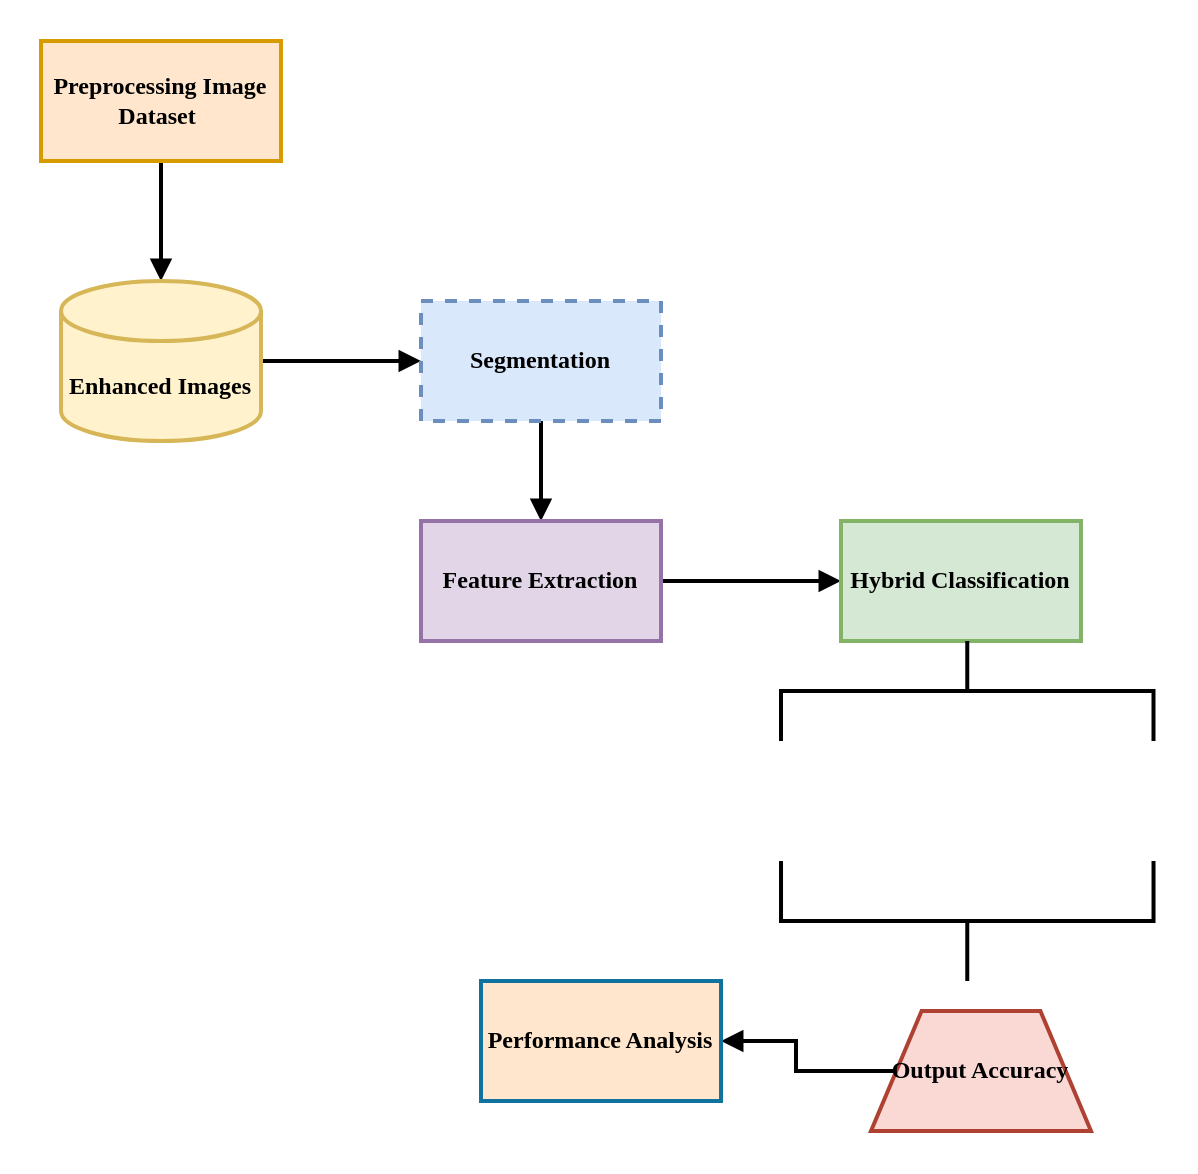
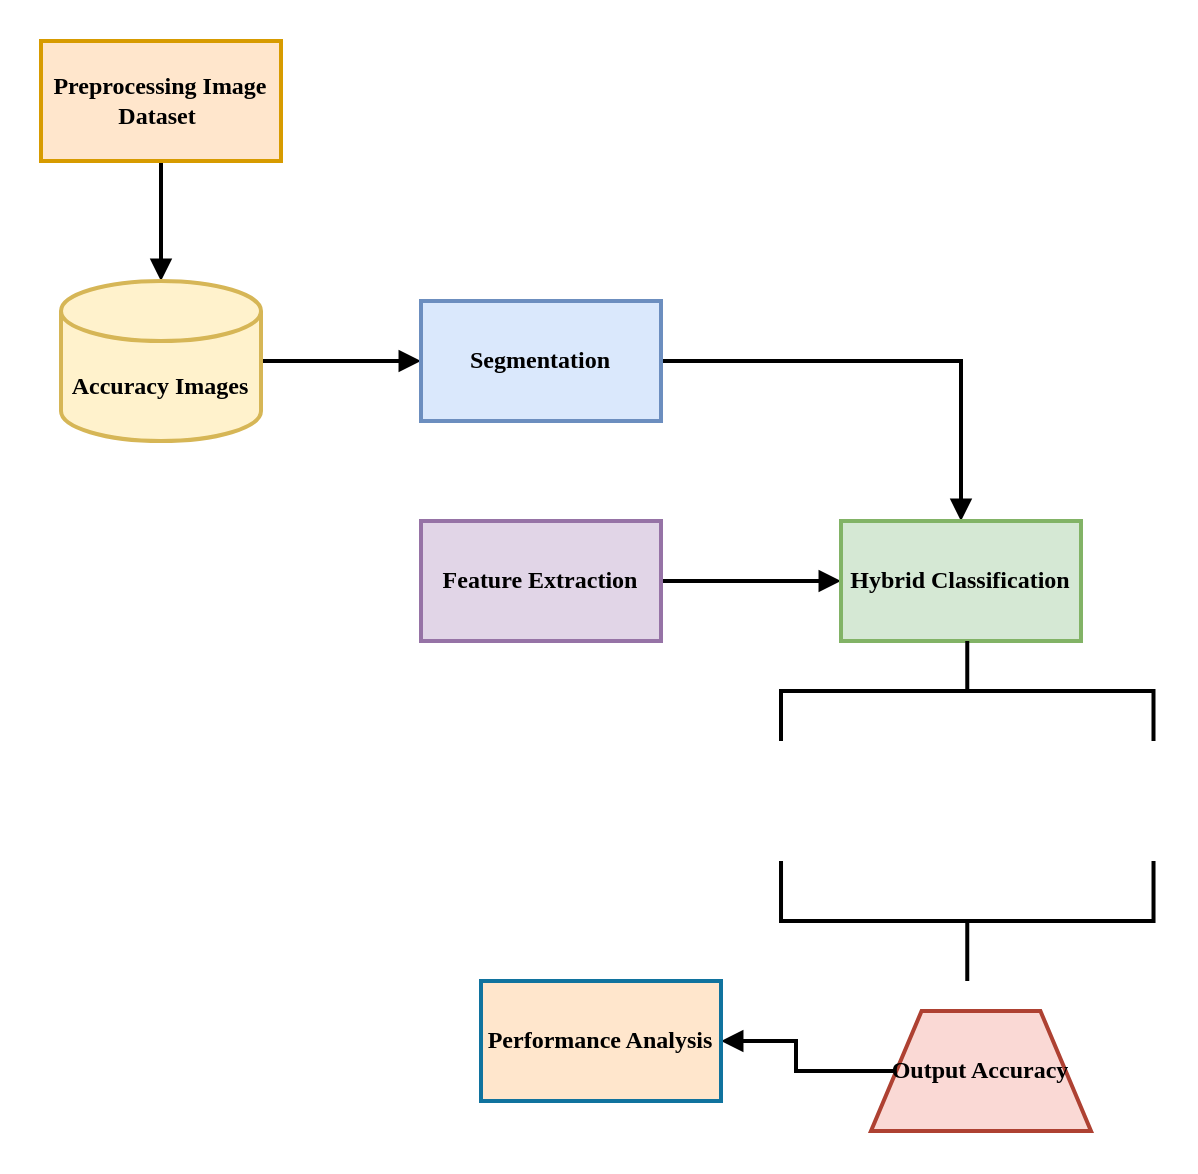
- <mxCell id="7" value="&lt;font face=&quot;Verdana&quot;&gt;&lt;b&gt;Segmentation&lt;/b&gt;&lt;/font&gt;" style="rounded=0;whiteSpace=wrap;html=1;hachureGap=4;fontFamily=Architects Daughter;fontSource=https%3A%2F%2Ffonts.googleapis.com%2Fcss%3Ffamily%3DArchitects%2BDaughter;fillColor=#dae8fc;strokeColor=#6c8ebf;strokeWidth=2;dashed=1;" vertex="1" parent="1"><mxGeometry x="210" y="150" width="120" height="60" as="geometry" /></mxCell>
+ <mxCell id="7" value="&lt;font face=&quot;Verdana&quot;&gt;&lt;b&gt;Segmentation&lt;/b&gt;&lt;/font&gt;" style="rounded=0;whiteSpace=wrap;html=1;hachureGap=4;fontFamily=Architects Daughter;fontSource=https%3A%2F%2Ffonts.googleapis.com%2Fcss%3Ffamily%3DArchitects%2BDaughter;fillColor=#dae8fc;strokeColor=#6c8ebf;strokeWidth=2;" vertex="1" parent="1"><mxGeometry x="210" y="150" width="120" height="60" as="geometry" /></mxCell>
- <mxCell id="5" value="&lt;font size=&quot;1&quot; face=&quot;Verdana&quot;&gt;&lt;b style=&quot;font-size: 12px;&quot;&gt;Enhanced Images&lt;/b&gt;&lt;/font&gt;" style="shape=cylinder3;whiteSpace=wrap;html=1;boundedLbl=1;backgroundOutline=1;size=15;hachureGap=4;fontFamily=Architects Daughter;fontSource=https%3A%2F%2Ffonts.googleapis.com%2Fcss%3Ffamily%3DArchitects%2BDaughter;fillColor=#fff2cc;strokeColor=#d6b656;strokeWidth=2;" vertex="1" parent="1"><mxGeometry x="30" y="140" width="100" height="80" as="geometry" /></mxCell>
+ <mxCell id="5" value="&lt;font size=&quot;1&quot; face=&quot;Verdana&quot;&gt;&lt;b style=&quot;font-size: 12px;&quot;&gt;Accuracy Images&lt;/b&gt;&lt;/font&gt;" style="shape=cylinder3;whiteSpace=wrap;html=1;boundedLbl=1;backgroundOutline=1;size=15;hachureGap=4;fontFamily=Architects Daughter;fontSource=https%3A%2F%2Ffonts.googleapis.com%2Fcss%3Ffamily%3DArchitects%2BDaughter;fillColor=#fff2cc;strokeColor=#d6b656;strokeWidth=2;" vertex="1" parent="1"><mxGeometry x="30" y="140" width="100" height="80" as="geometry" /></mxCell>
- <mxCell id="6" value="" style="edgeStyle=orthogonalEdgeStyle;rounded=0;hachureGap=4;orthogonalLoop=1;jettySize=auto;html=1;fontFamily=Architects Daughter;fontSource=https%3A%2F%2Ffonts.googleapis.com%2Fcss%3Ffamily%3DArchitects%2BDaughter;strokeWidth=2;endArrow=block;endFill=1;" edge="1" parent="1" source="7" target="9"><mxGeometry relative="1" as="geometry" /></mxCell>
+ <mxCell id="6" value="" style="edgeStyle=orthogonalEdgeStyle;rounded=0;hachureGap=4;orthogonalLoop=1;jettySize=auto;html=1;fontFamily=Architects Daughter;fontSource=https%3A%2F%2Ffonts.googleapis.com%2Fcss%3Ffamily%3DArchitects%2BDaughter;strokeWidth=2;endArrow=block;endFill=1;" edge="1" parent="1" source="7" target="10"><mxGeometry relative="1" as="geometry" /></mxCell>
